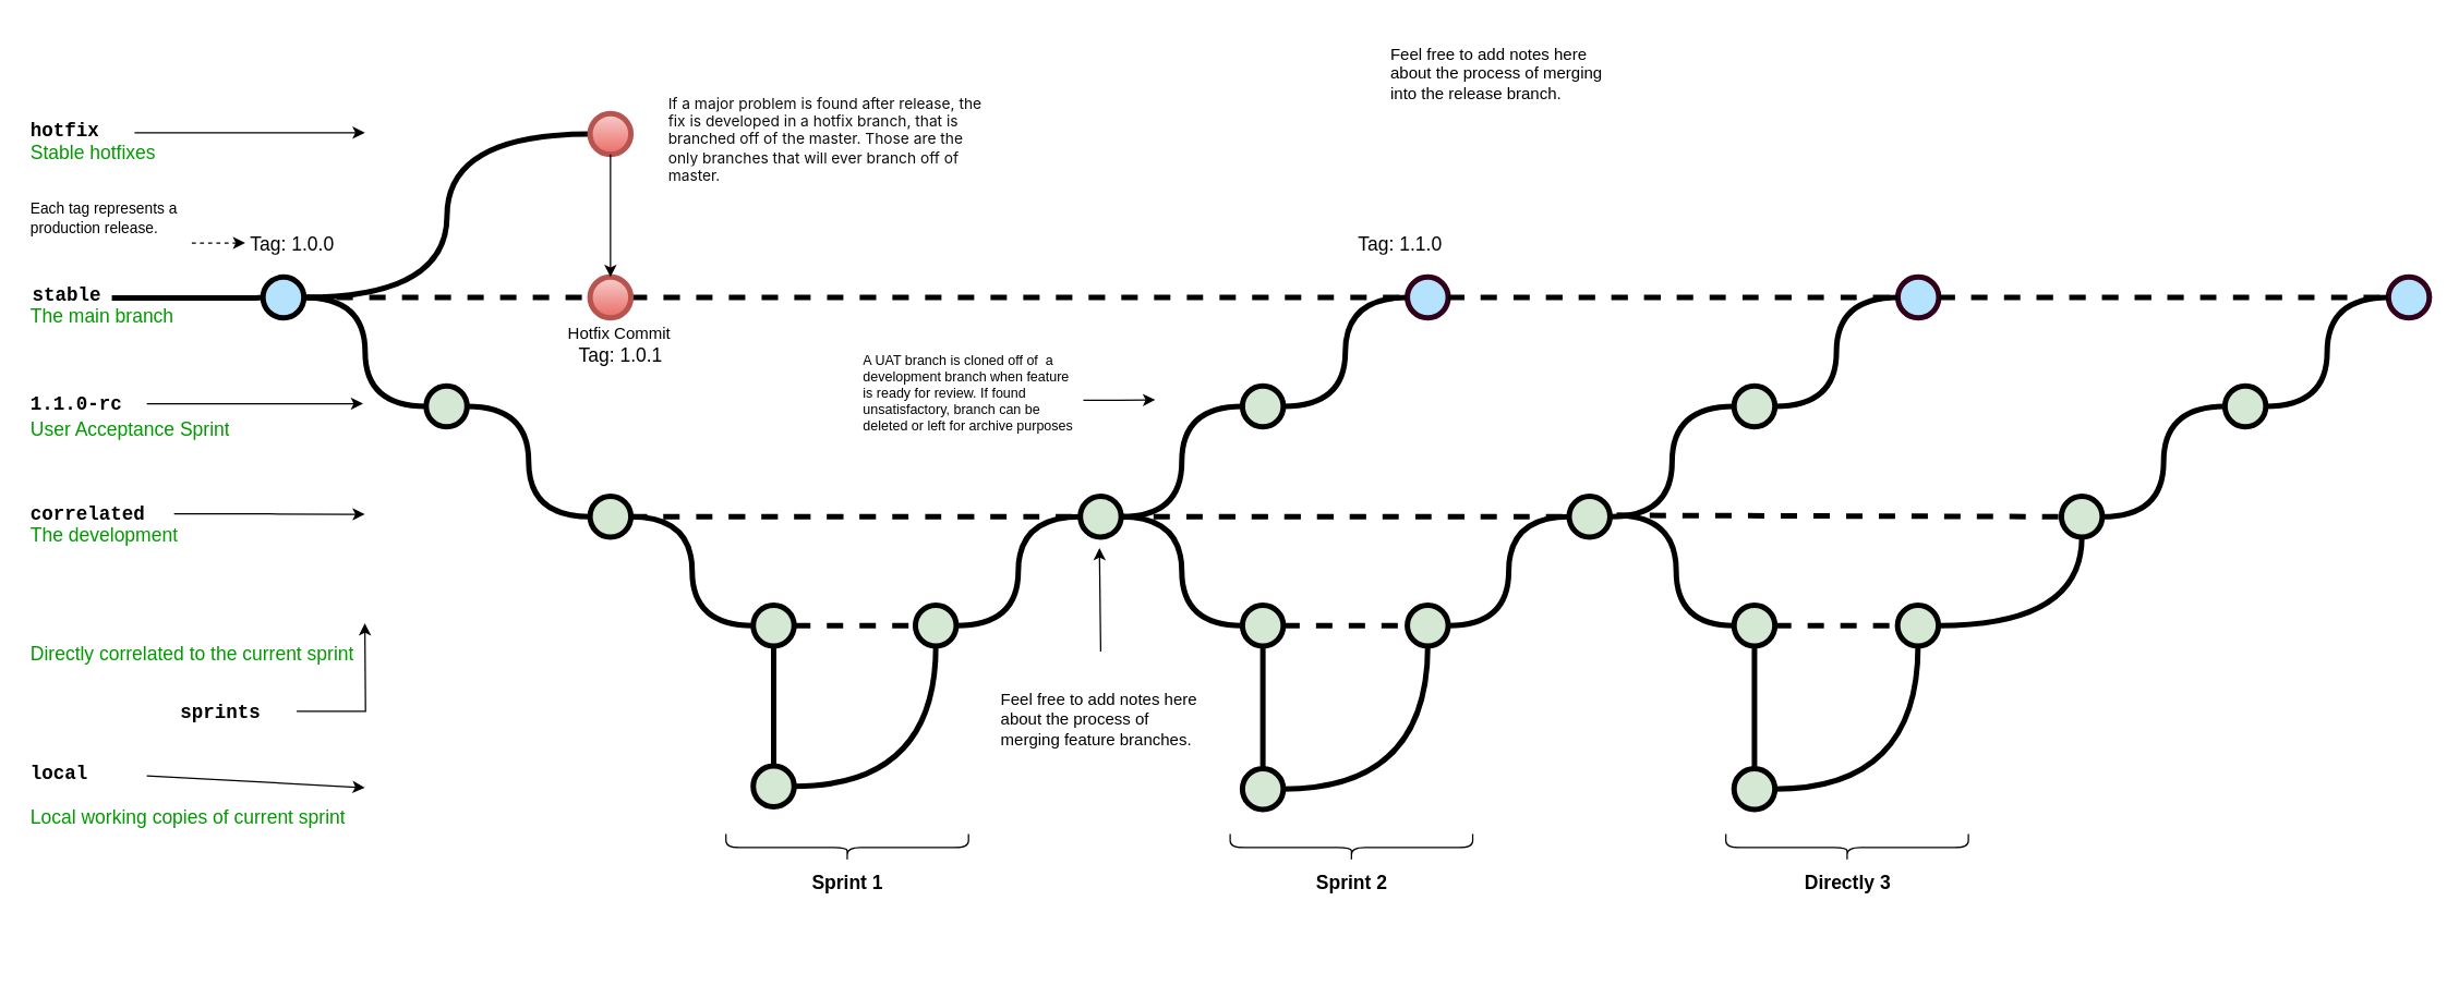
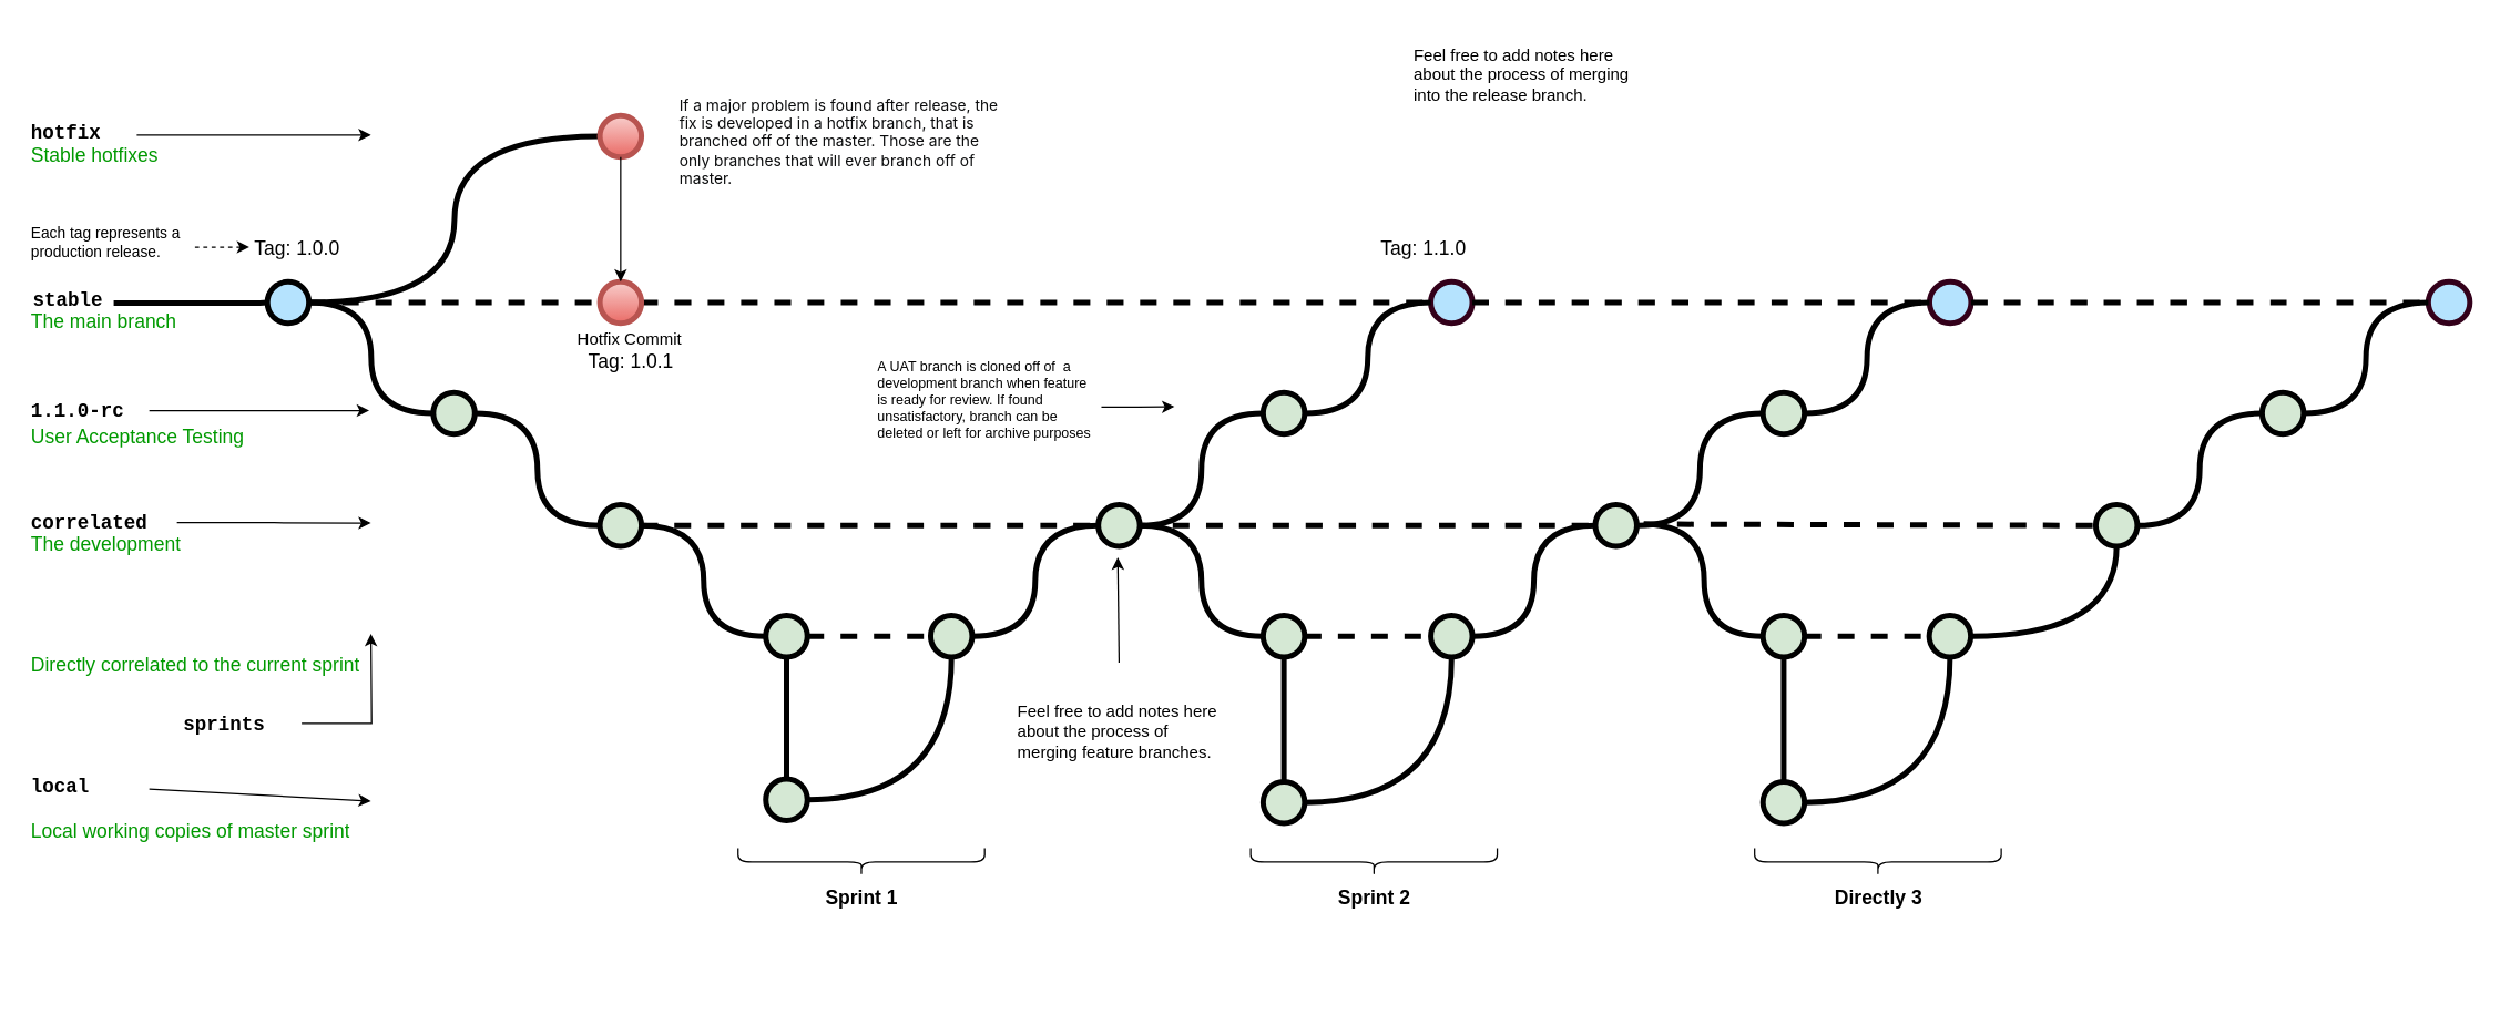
- <mxCell id="39" value="&lt;span style=&quot;text-align: center; font-size: 11px;&quot;&gt;Each tag represents a production release.&lt;/span&gt;" style="text;html=1;strokeColor=none;fillColor=none;align=left;verticalAlign=middle;whiteSpace=wrap;overflow=hidden;fontSize=11;fontStyle=0;fontColor=#000000;" parent="1" vertex="1"><mxGeometry x="20" y="141" width="120" height="38" as="geometry" /></mxCell>
+ <mxCell id="39" value="&lt;span style=&quot;text-align: center; font-size: 11px;&quot;&gt;Each tag represents a production release.&lt;/span&gt;" style="text;html=1;strokeColor=none;fillColor=none;align=left;verticalAlign=middle;whiteSpace=wrap;overflow=hidden;fontSize=11;fontStyle=0;fontColor=#000000;" parent="1" vertex="1"><mxGeometry x="20" y="156" width="120" height="38" as="geometry" /></mxCell>
- <mxCell id="28" value="User Acceptance Sprint" style="text;html=1;strokeColor=none;fillColor=none;align=left;verticalAlign=middle;whiteSpace=wrap;overflow=hidden;fontSize=14;fontStyle=0;fontColor=#009900;" parent="1" vertex="1"><mxGeometry x="20" y="304" width="240" height="20" as="geometry" /></mxCell>
+ <mxCell id="28" value="User Acceptance Testing" style="text;html=1;strokeColor=none;fillColor=none;align=left;verticalAlign=middle;whiteSpace=wrap;overflow=hidden;fontSize=14;fontStyle=0;fontColor=#009900;" parent="1" vertex="1"><mxGeometry x="20" y="304" width="240" height="20" as="geometry" /></mxCell>
- <mxCell id="53" value="Local working copies of current sprint" style="text;html=1;strokeColor=none;fillColor=none;align=left;verticalAlign=middle;whiteSpace=wrap;overflow=hidden;fontSize=14;fontStyle=0;fontColor=#009900;" vertex="1" parent="1"><mxGeometry x="20" y="587" width="254.25" height="25" as="geometry" /></mxCell>
+ <mxCell id="53" value="Local working copies of master sprint" style="text;html=1;strokeColor=none;fillColor=none;align=left;verticalAlign=middle;whiteSpace=wrap;overflow=hidden;fontSize=14;fontStyle=0;fontColor=#009900;" vertex="1" parent="1"><mxGeometry x="20" y="587" width="254.25" height="25" as="geometry" /></mxCell>
